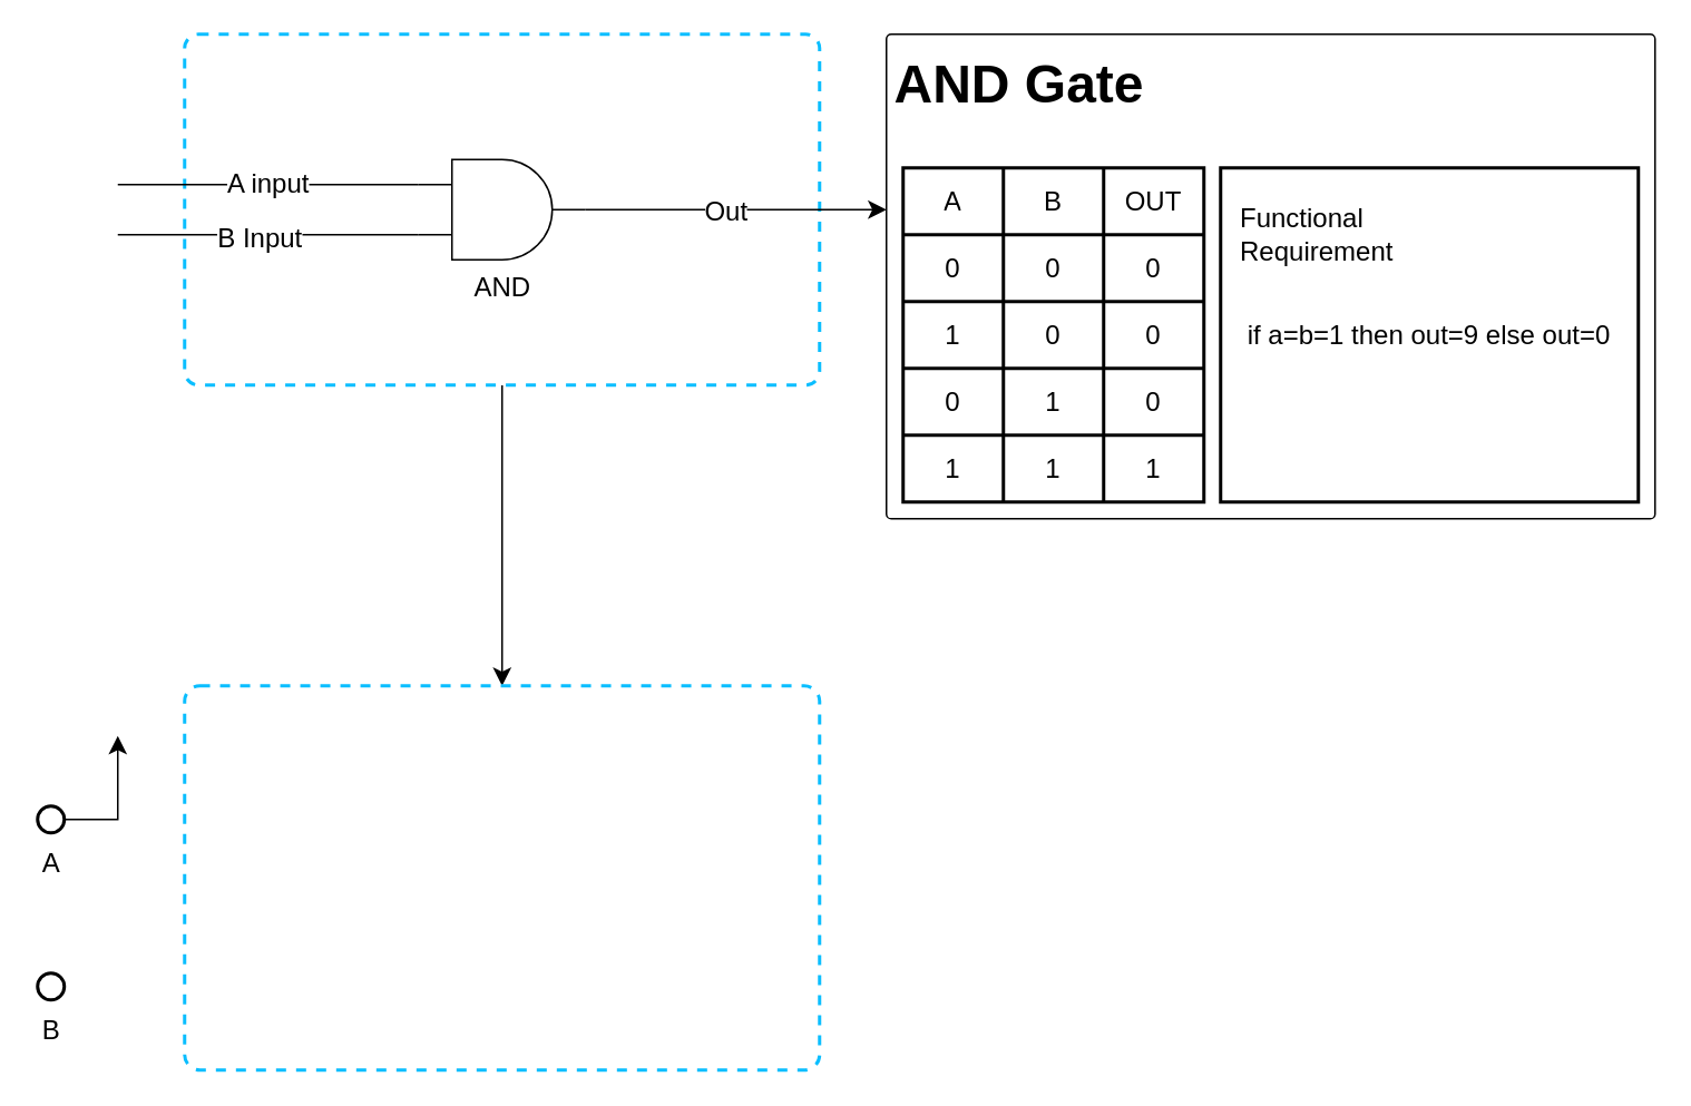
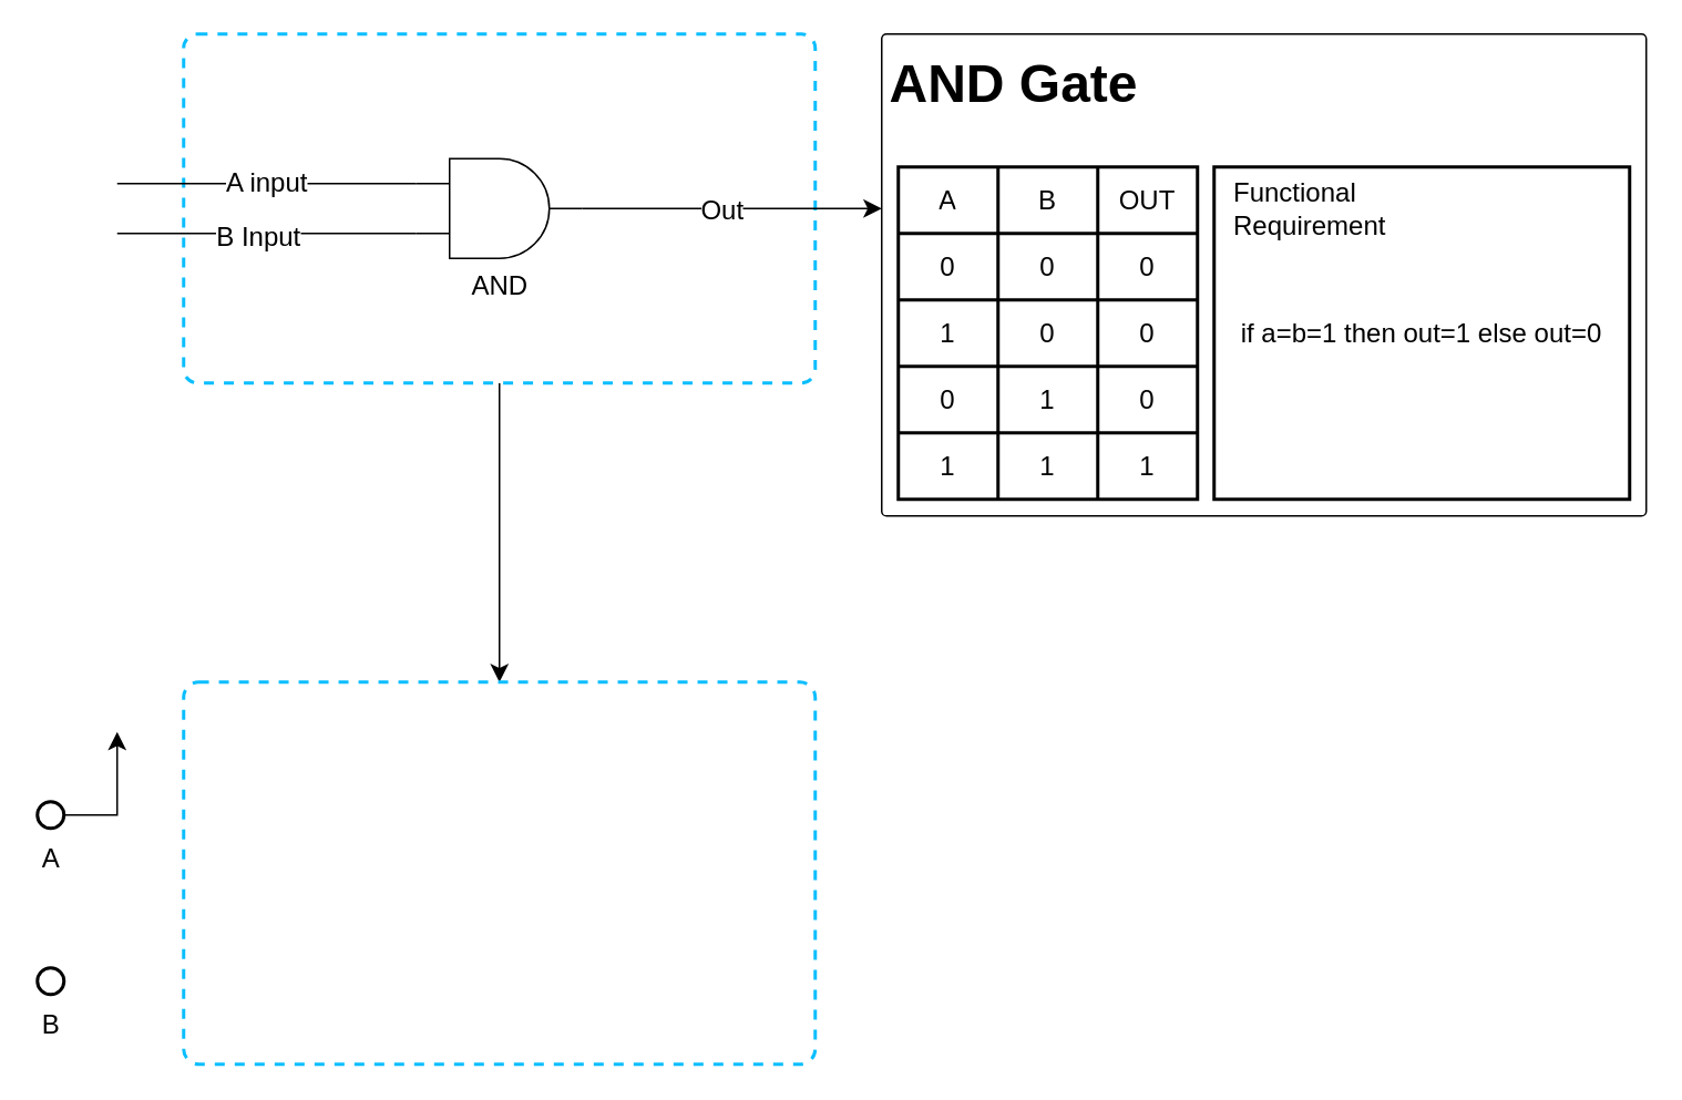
- <mxCell id="34" value="Functional Requirement" style="text;html=1;strokeColor=none;fillColor=none;align=left;verticalAlign=middle;whiteSpace=wrap;rounded=0;fontSize=16;" vertex="1" parent="1"><mxGeometry x="740" y="125" width="60" height="30" as="geometry" /></mxCell>
+ <mxCell id="34" value="Functional Requirement" style="text;html=1;strokeColor=none;fillColor=none;align=left;verticalAlign=middle;whiteSpace=wrap;rounded=0;fontSize=16;" vertex="1" parent="1"><mxGeometry x="740" y="110" width="60" height="30" as="geometry" /></mxCell>
- <mxCell id="33" value="if a=b=1 then out=9 else out=0" style="rounded=0;whiteSpace=wrap;html=1;strokeColor=default;strokeWidth=2;fontSize=16;" vertex="1" parent="1"><mxGeometry x="730" y="100" width="250" height="200" as="geometry" /></mxCell>
+ <mxCell id="33" value="if a=b=1 then out=1 else out=0" style="rounded=0;whiteSpace=wrap;html=1;strokeColor=default;strokeWidth=2;fontSize=16;" vertex="1" parent="1"><mxGeometry x="730" y="100" width="250" height="200" as="geometry" /></mxCell>
